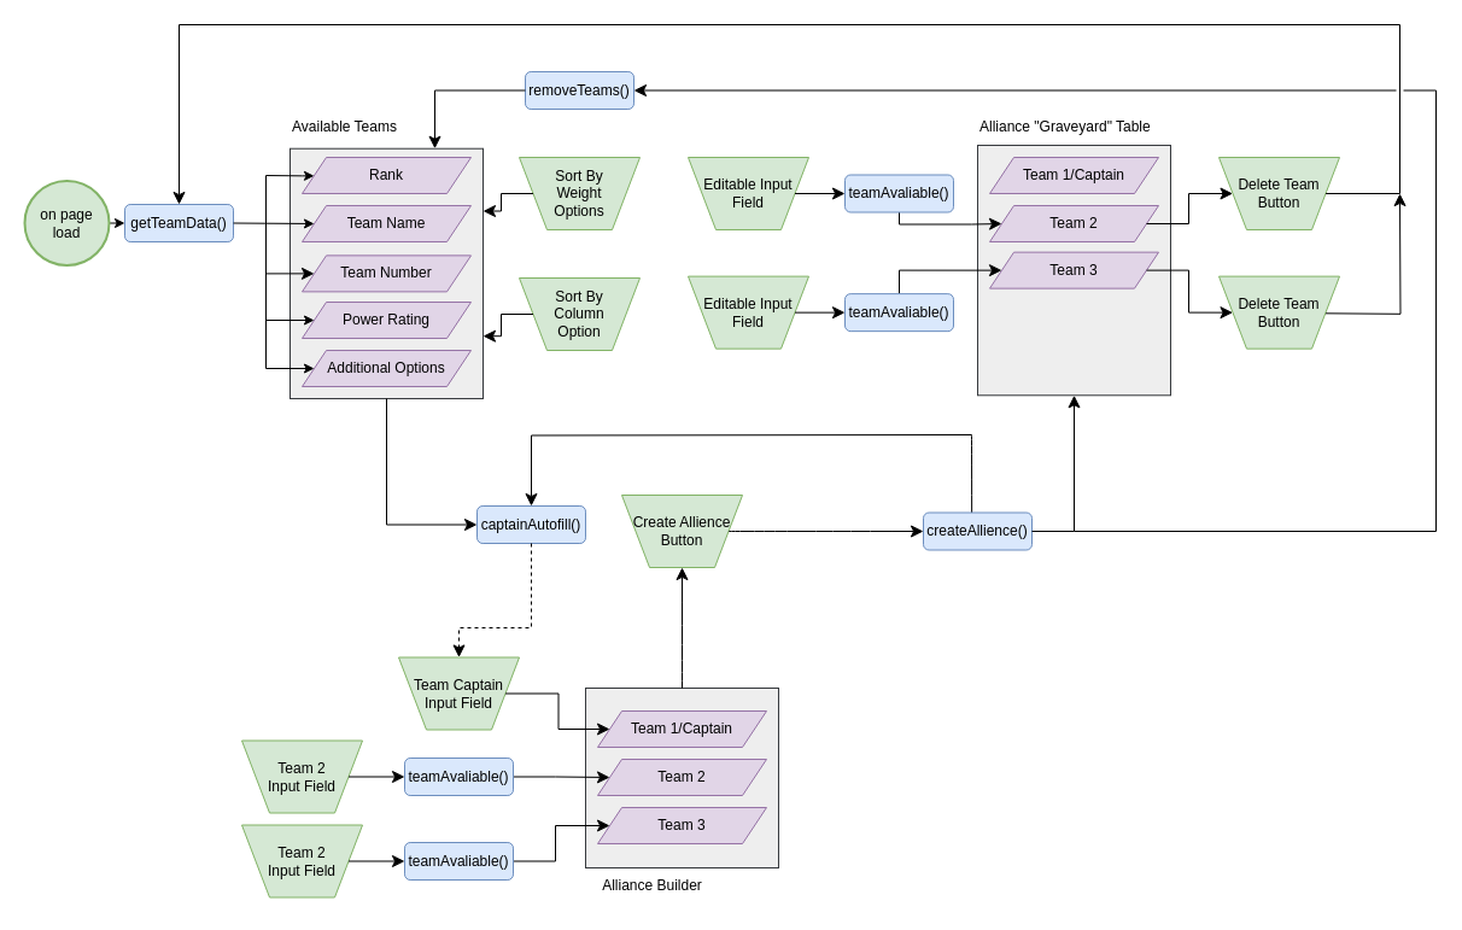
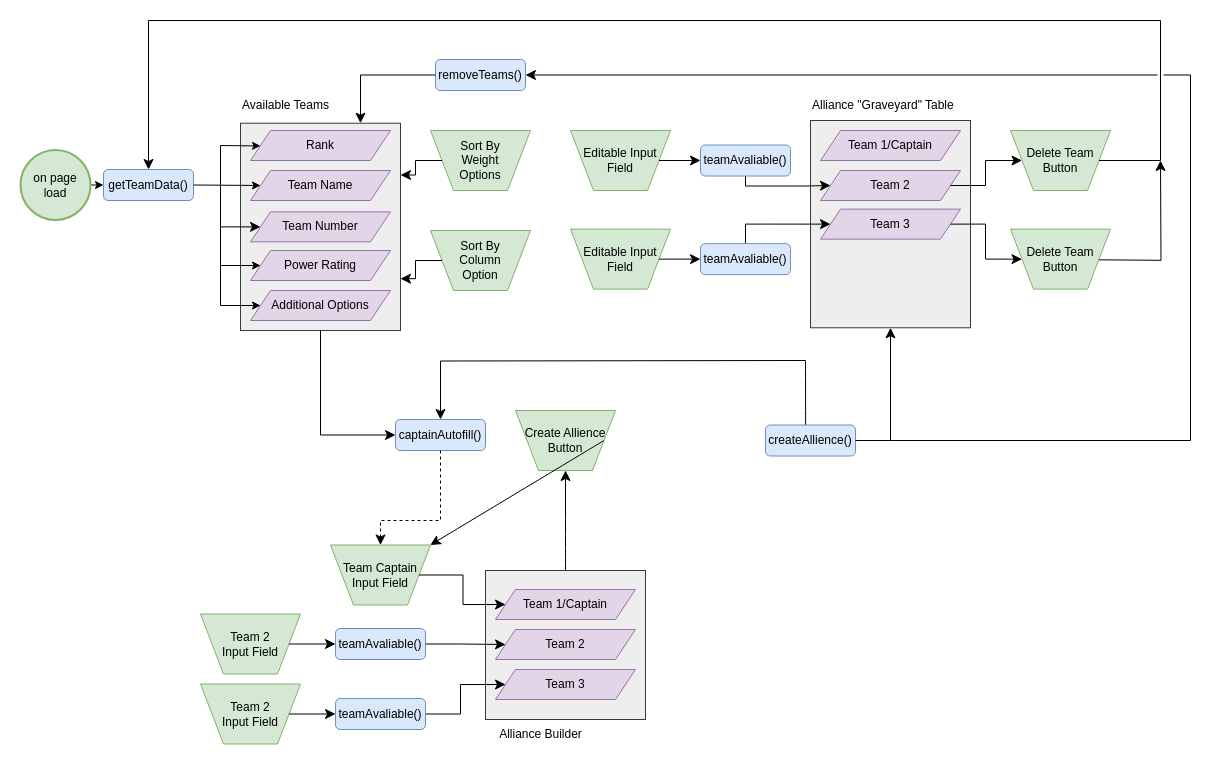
- <mxCell id="25" value="" style="endArrow=classic;html=1;rounded=0;fontSize=12;startSize=8;endSize=8;curved=1;exitX=1;exitY=0.5;exitDx=0;exitDy=0;entryX=0;entryY=0.5;entryDx=0;entryDy=0;" edge="1" parent="1" source="23" target="30"><mxGeometry width="50" height="50" relative="1" as="geometry"><mxPoint x="735" y="440" as="sourcePoint" /><mxPoint x="765" y="439" as="targetPoint" /></mxGeometry></mxCell>
+ <mxCell id="25" value="" style="endArrow=classic;html=1;rounded=0;fontSize=12;startSize=8;endSize=8;curved=1;exitX=1;exitY=0.5;exitDx=0;exitDy=0;" edge="1" parent="1" source="23" target="47"><mxGeometry width="50" height="50" relative="1" as="geometry"><mxPoint x="735" y="440" as="sourcePoint" /><mxPoint x="765" y="439" as="targetPoint" /></mxGeometry></mxCell>
